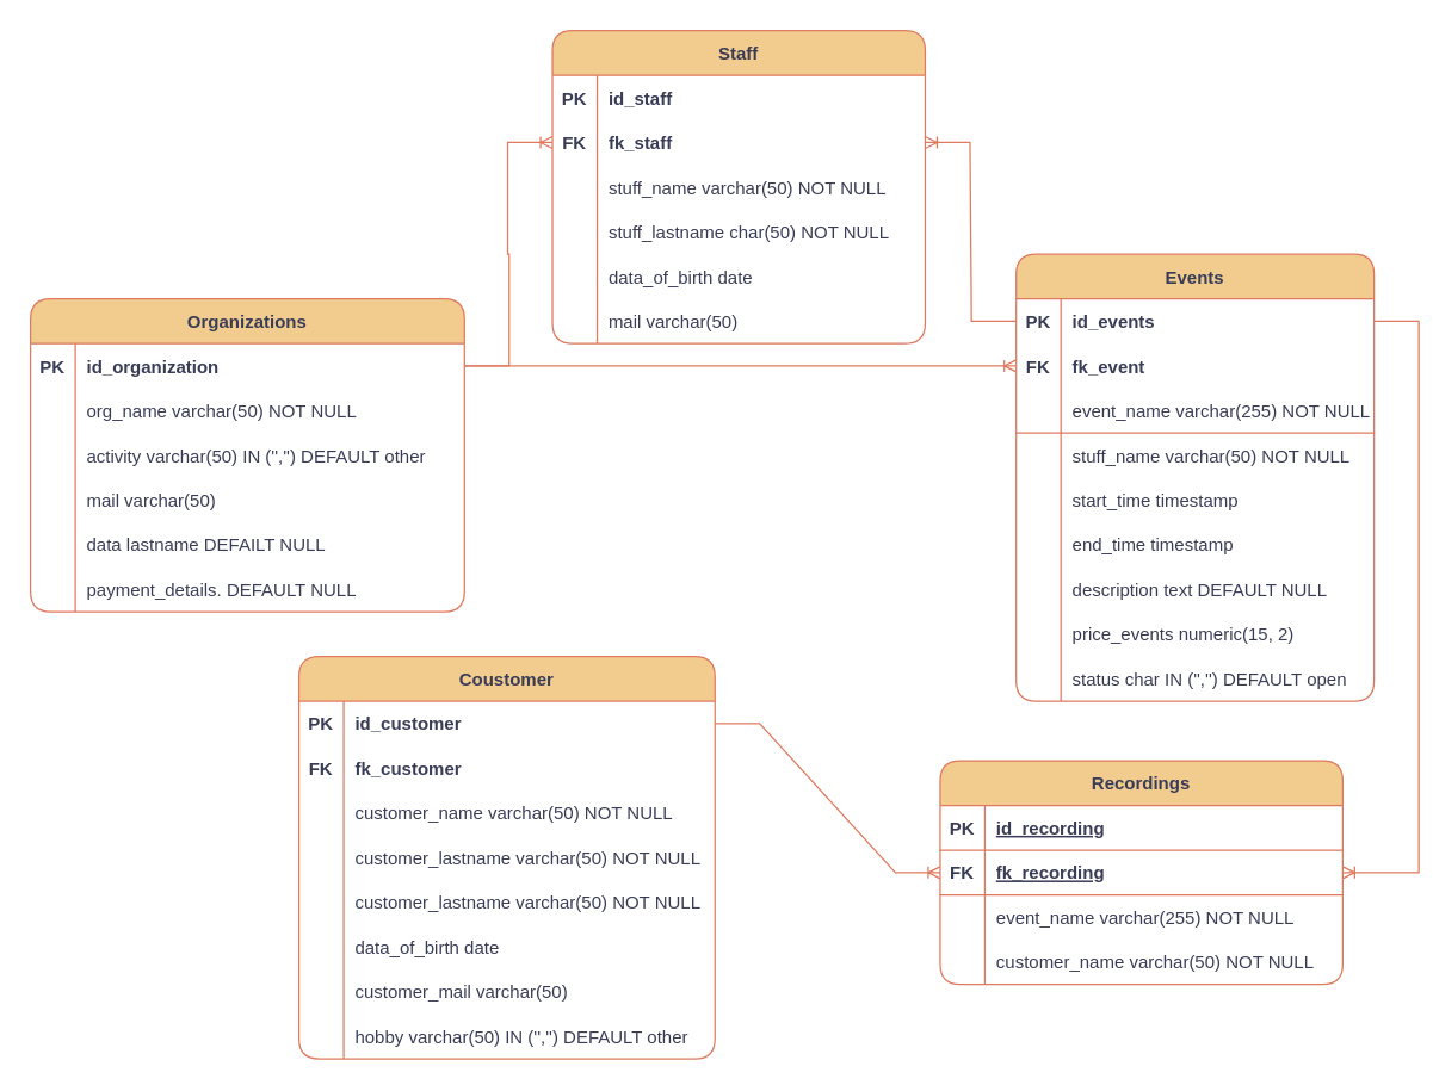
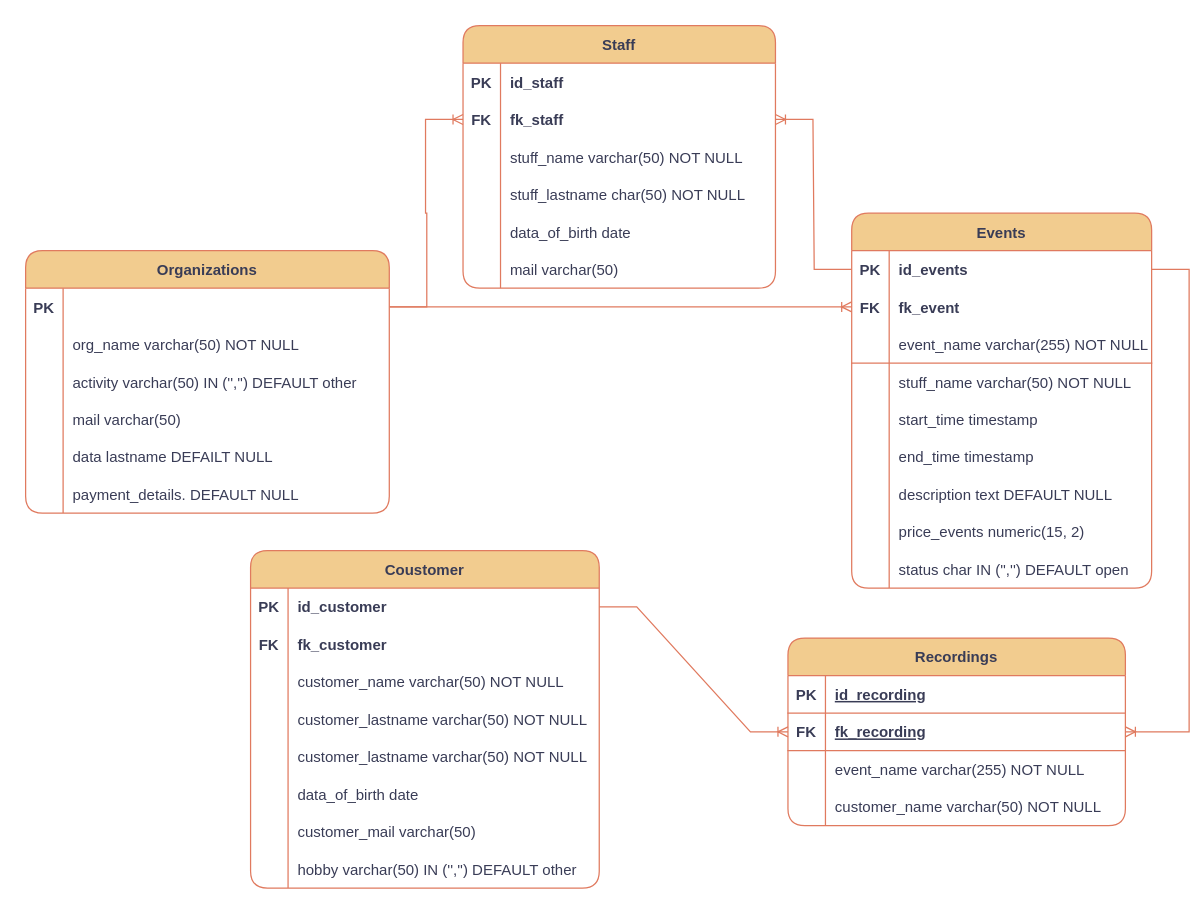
- <mxCell id="46" value="id_organization" style="shape=partialRectangle;overflow=hidden;connectable=0;fillColor=none;top=0;left=0;bottom=0;right=0;align=left;spacingLeft=6;rounded=1;labelBackgroundColor=none;strokeColor=#E07A5F;fontColor=#393C56;fontStyle=1" vertex="1" parent="44"><mxGeometry x="30" width="261" height="30" as="geometry"><mxRectangle width="261" height="30" as="alternateBounds" /></mxGeometry></mxCell>
